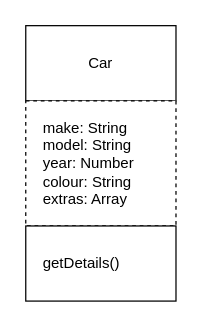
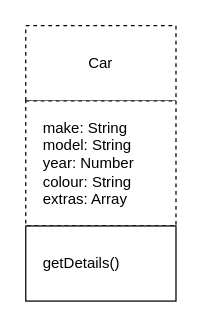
- <mxCell id="2" value="Car" style="rounded=0;whiteSpace=wrap;html=1;" vertex="1" parent="1"><mxGeometry x="20" y="20" width="120" height="60" as="geometry" /></mxCell>
+ <mxCell id="2" value="Car" style="rounded=0;whiteSpace=wrap;html=1;dashed=1;" vertex="1" parent="1"><mxGeometry x="20" y="20" width="120" height="60" as="geometry" /></mxCell>
